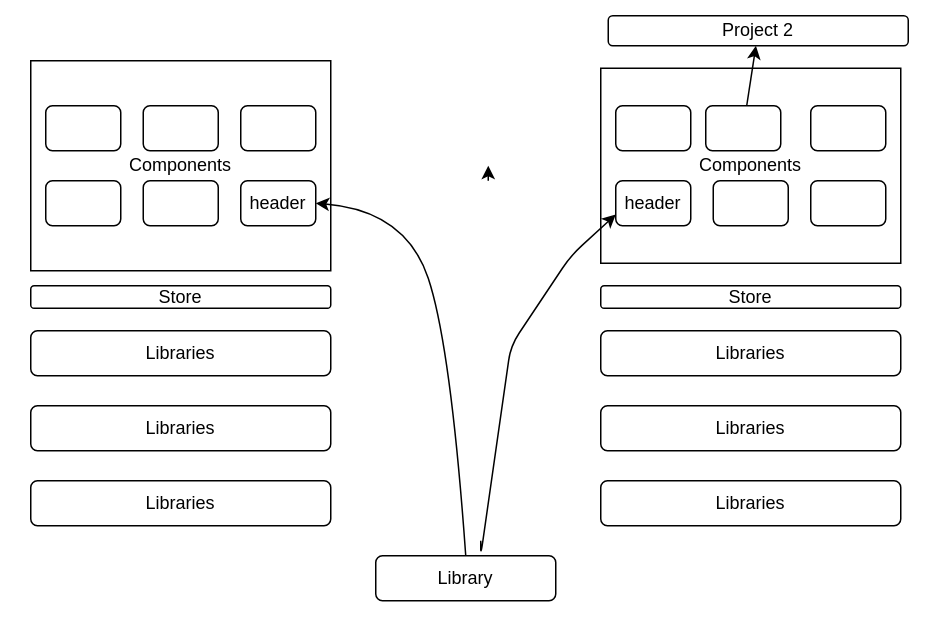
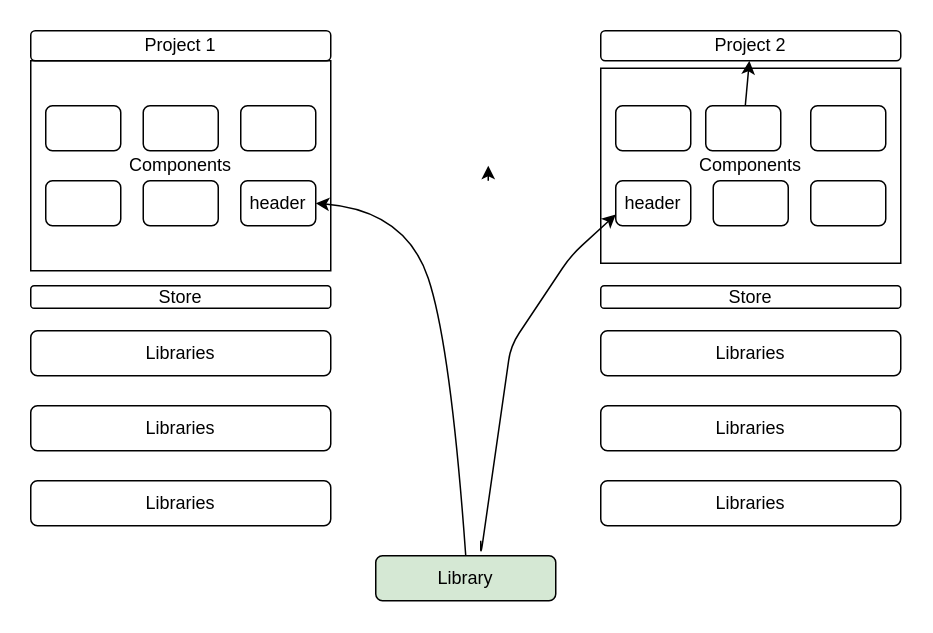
- <mxCell id="27" value="Project 2" style="rounded=1;whiteSpace=wrap;html=1;" parent="1" vertex="1"><mxGeometry x="405" y="10" width="200" height="20" as="geometry" /></mxCell>
+ <mxCell id="27" value="Project 2" style="rounded=1;whiteSpace=wrap;html=1;" parent="1" vertex="1"><mxGeometry x="400" y="20" width="200" height="20" as="geometry" /></mxCell>
+ <mxCell id="26" value="Project 1" style="rounded=1;whiteSpace=wrap;html=1;" parent="1" vertex="1"><mxGeometry x="20" y="20" width="200" height="20" as="geometry" /></mxCell>
- <mxCell id="10" value="Library" style="rounded=1;whiteSpace=wrap;html=1;" parent="1" vertex="1"><mxGeometry x="250" y="370" width="120" height="30" as="geometry" /></mxCell>
+ <mxCell id="10" value="Library" style="rounded=1;whiteSpace=wrap;html=1;fillColor=#d5e8d4;" parent="1" vertex="1"><mxGeometry x="250" y="370" width="120" height="30" as="geometry" /></mxCell>
